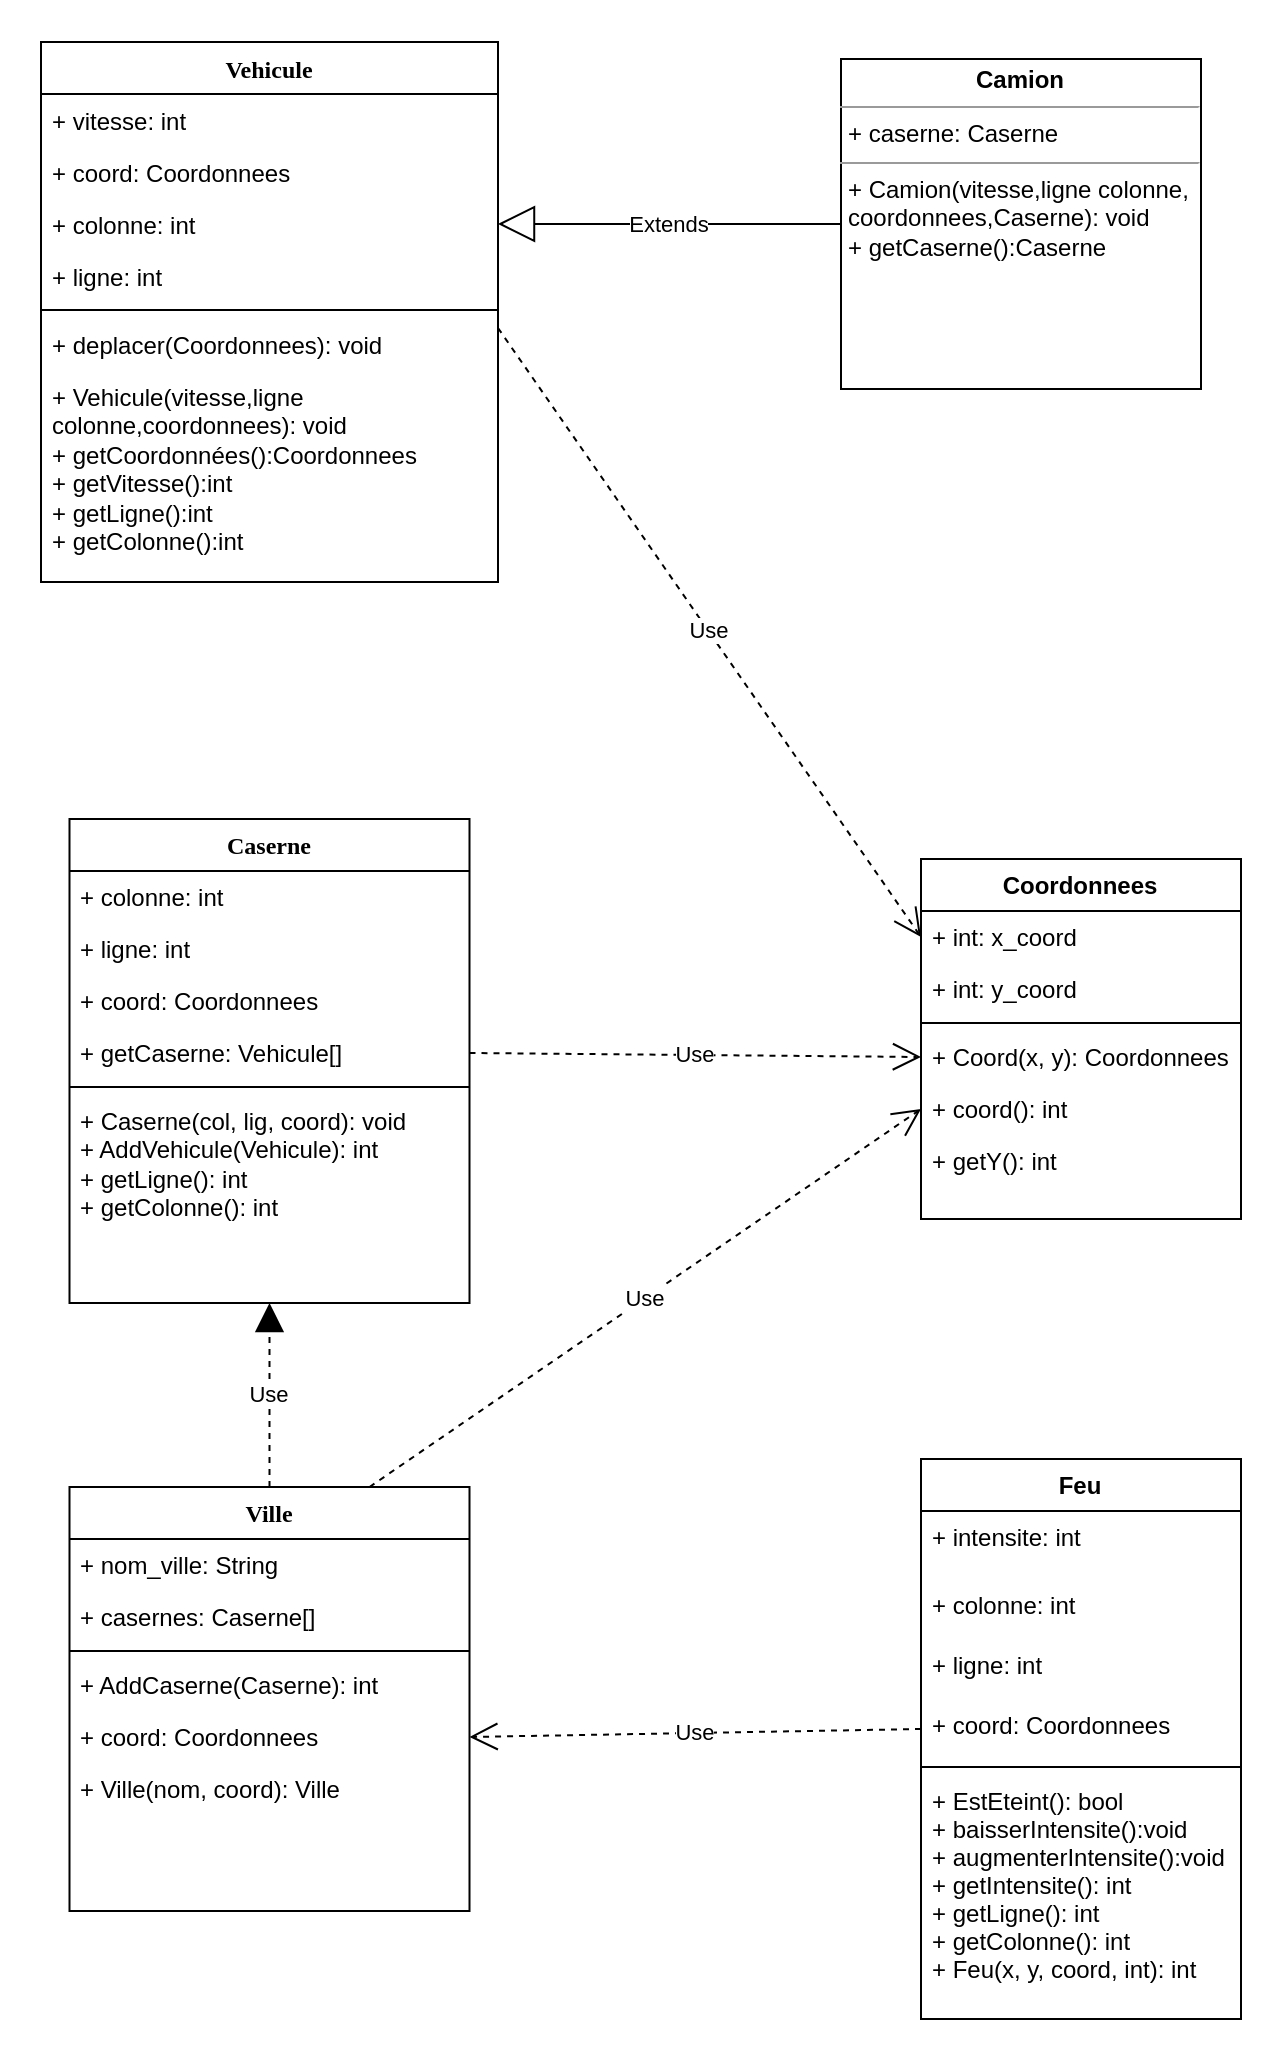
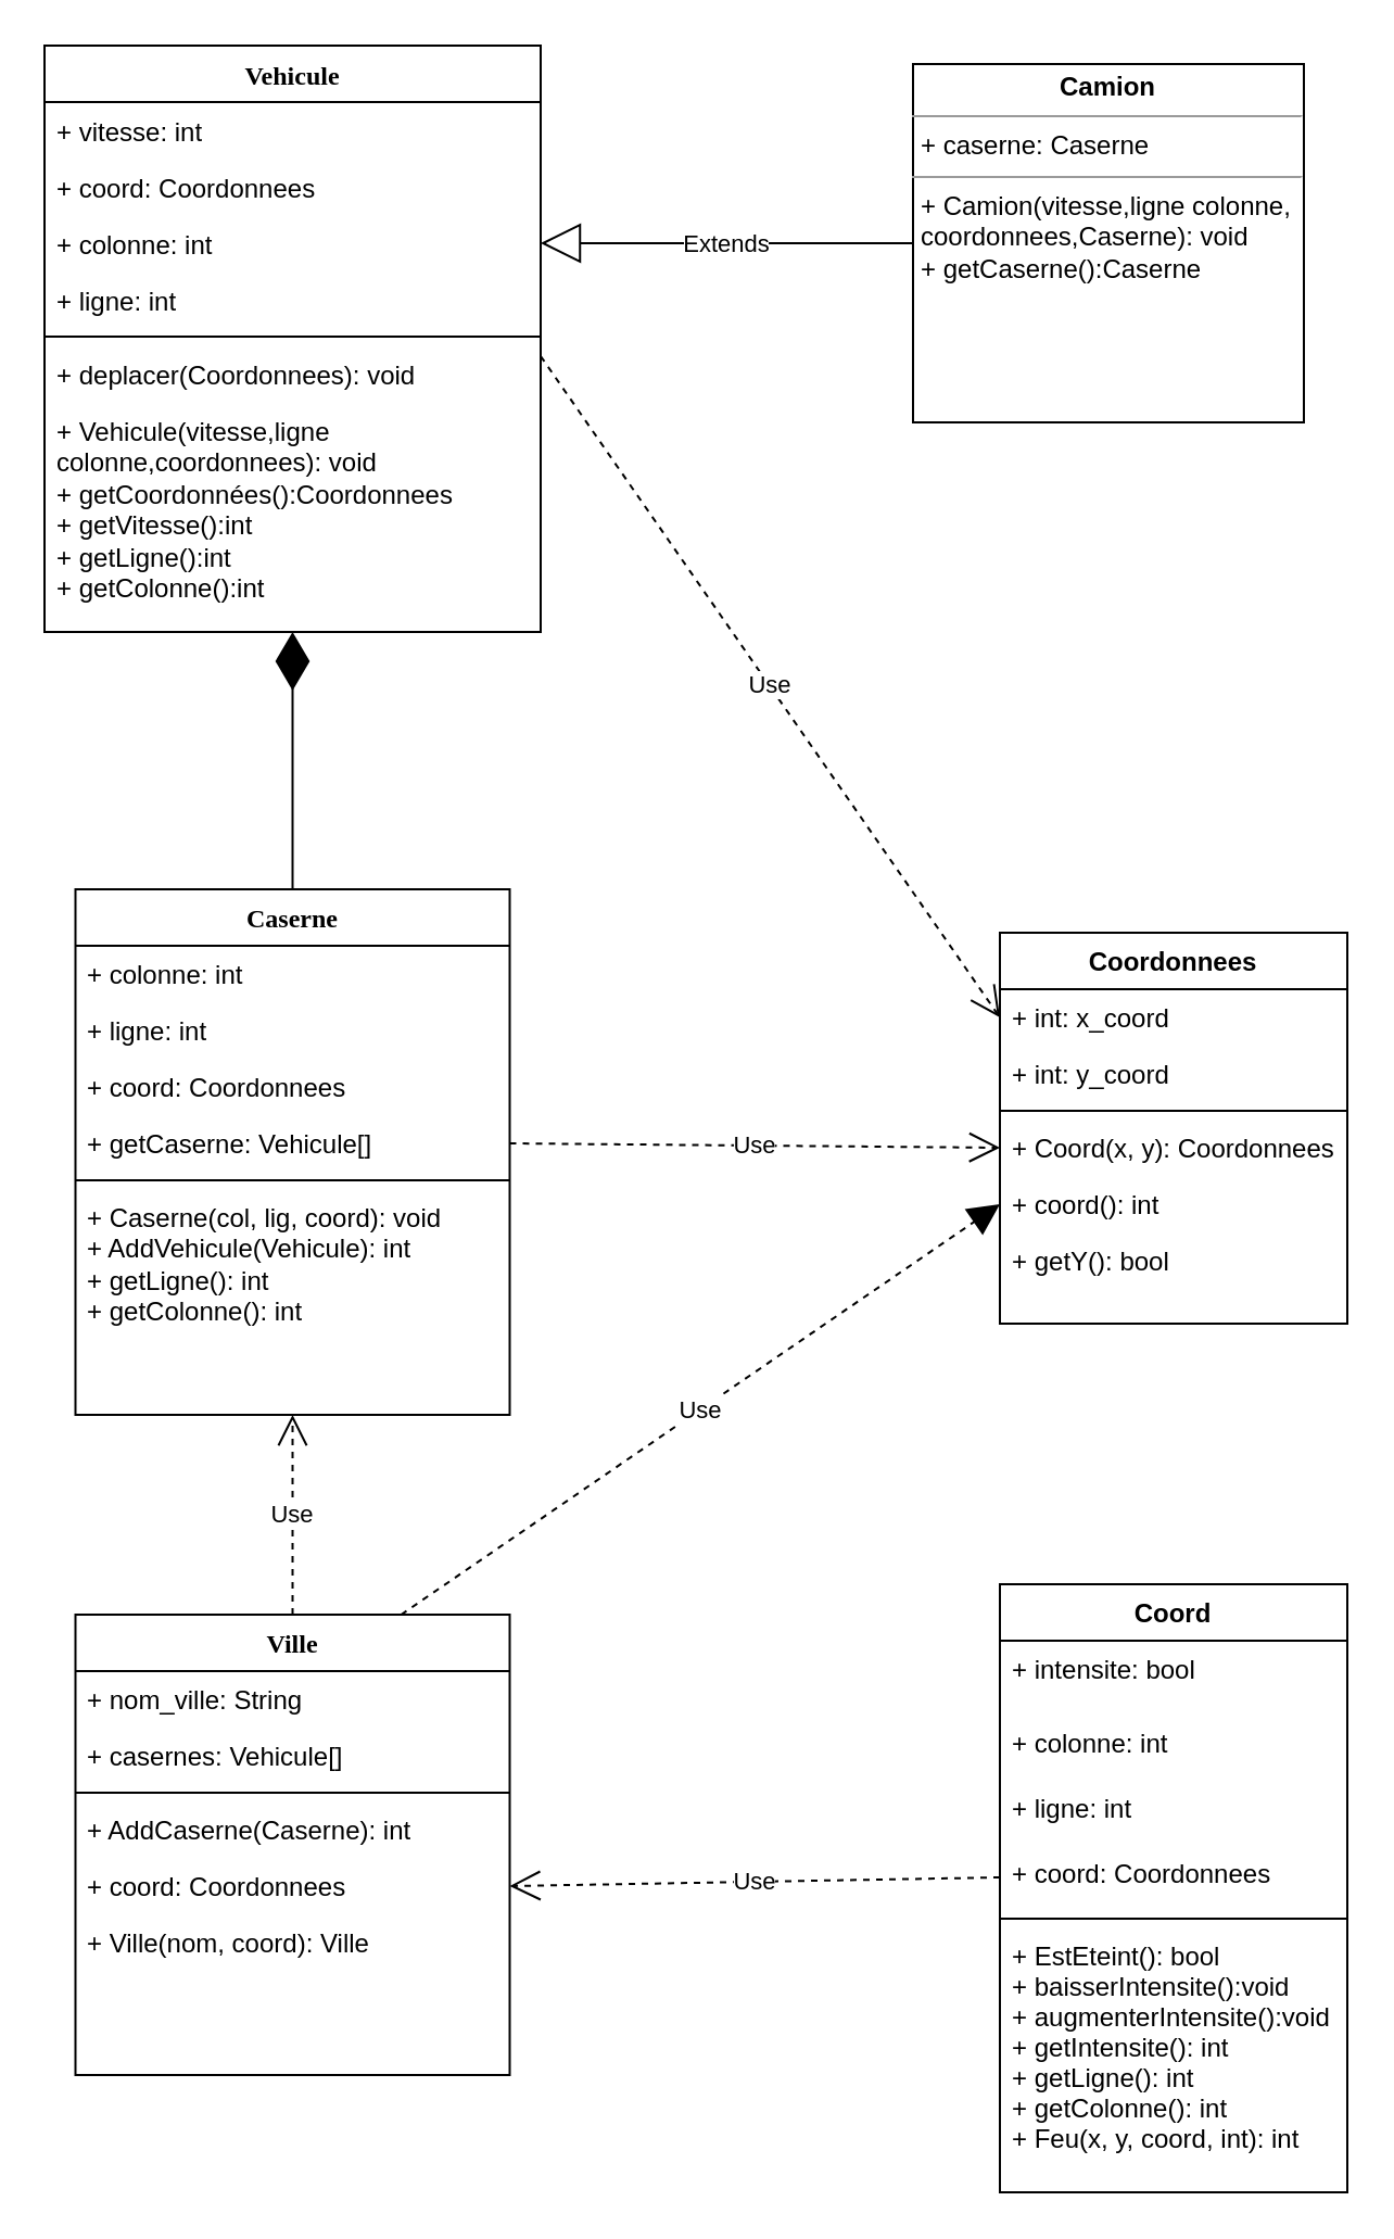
+ <mxCell id="32" value="" style="endArrow=diamondThin;endFill=1;endSize=24;html=1;exitX=0.5;exitY=0;exitDx=0;exitDy=0;entryX=0.5;entryY=1;entryDx=0;entryDy=0;" parent="1" source="2" target="9" edge="1"><mxGeometry width="160" relative="1" as="geometry"><mxPoint x="258.5" y="488.5" as="sourcePoint" /><mxPoint x="248.5" y="210.5" as="targetPoint" /></mxGeometry></mxCell>
- <mxCell id="43" value="Use" style="endArrow=open;endSize=12;dashed=1;html=1;exitX=0.75;exitY=0;exitDx=0;exitDy=0;entryX=0;entryY=0.5;entryDx=0;entryDy=0;" parent="1" source="17" target="40" edge="1"><mxGeometry width="160" relative="1" as="geometry"><mxPoint x="428.5" y="572.5" as="sourcePoint" /><mxPoint x="248.5" y="570.5" as="targetPoint" /></mxGeometry></mxCell>
+ <mxCell id="43" value="Use" style="endArrow=block;endSize=12;dashed=1;html=1;exitX=0.75;exitY=0;exitDx=0;exitDy=0;entryX=0;entryY=0.5;entryDx=0;entryDy=0;" parent="1" source="17" target="40" edge="1"><mxGeometry width="160" relative="1" as="geometry"><mxPoint x="428.5" y="572.5" as="sourcePoint" /><mxPoint x="248.5" y="570.5" as="targetPoint" /></mxGeometry></mxCell>
- <mxCell id="41" value="+ getY(): int" style="text;strokeColor=none;fillColor=none;align=left;verticalAlign=top;spacingLeft=4;spacingRight=4;overflow=hidden;rotatable=0;points=[[0,0.5],[1,0.5]];portConstraint=eastwest;" parent="35" vertex="1"><mxGeometry y="138" width="160" height="42" as="geometry" /></mxCell>
+ <mxCell id="41" value="+ getY(): bool" style="text;strokeColor=none;fillColor=none;align=left;verticalAlign=top;spacingLeft=4;spacingRight=4;overflow=hidden;rotatable=0;points=[[0,0.5],[1,0.5]];portConstraint=eastwest;" parent="35" vertex="1"><mxGeometry y="138" width="160" height="42" as="geometry" /></mxCell>
- <mxCell id="33" value="Use" style="endArrow=block;endSize=12;dashed=1;html=1;exitX=0.5;exitY=0;exitDx=0;exitDy=0;entryX=0.5;entryY=1;entryDx=0;entryDy=0;" parent="1" source="17" target="2" edge="1"><mxGeometry width="160" relative="1" as="geometry"><mxPoint x="98.5" y="948.5" as="sourcePoint" /><mxPoint x="158.5" y="570.5" as="targetPoint" /></mxGeometry></mxCell>
+ <mxCell id="33" value="Use" style="endArrow=open;endSize=12;dashed=1;html=1;exitX=0.5;exitY=0;exitDx=0;exitDy=0;entryX=0.5;entryY=1;entryDx=0;entryDy=0;" parent="1" source="17" target="2" edge="1"><mxGeometry width="160" relative="1" as="geometry"><mxPoint x="98.5" y="948.5" as="sourcePoint" /><mxPoint x="158.5" y="570.5" as="targetPoint" /></mxGeometry></mxCell>
- <mxCell id="24" value="Feu" style="swimlane;fontStyle=1;align=center;verticalAlign=top;childLayout=stackLayout;horizontal=1;startSize=26;horizontalStack=0;resizeParent=1;resizeParentMax=0;resizeLast=0;collapsible=1;marginBottom=0;" parent="1" vertex="1"><mxGeometry x="460" y="729" width="160" height="280" as="geometry" /></mxCell>
+ <mxCell id="24" value="Coord" style="swimlane;fontStyle=1;align=center;verticalAlign=top;childLayout=stackLayout;horizontal=1;startSize=26;horizontalStack=0;resizeParent=1;resizeParentMax=0;resizeLast=0;collapsible=1;marginBottom=0;" parent="1" vertex="1"><mxGeometry x="460" y="729" width="160" height="280" as="geometry" /></mxCell>
- <mxCell id="25" value="+ intensite: int&#10;" style="text;strokeColor=none;fillColor=none;align=left;verticalAlign=top;spacingLeft=4;spacingRight=4;overflow=hidden;rotatable=0;points=[[0,0.5],[1,0.5]];portConstraint=eastwest;" parent="24" vertex="1"><mxGeometry y="26" width="160" height="34" as="geometry" /></mxCell>
+ <mxCell id="25" value="+ intensite: bool&#10;" style="text;strokeColor=none;fillColor=none;align=left;verticalAlign=top;spacingLeft=4;spacingRight=4;overflow=hidden;rotatable=0;points=[[0,0.5],[1,0.5]];portConstraint=eastwest;" parent="24" vertex="1"><mxGeometry y="26" width="160" height="34" as="geometry" /></mxCell>
- <mxCell id="19" value="+ casernes: Caserne[]" style="text;html=1;strokeColor=none;fillColor=none;align=left;verticalAlign=top;spacingLeft=4;spacingRight=4;whiteSpace=wrap;overflow=hidden;rotatable=0;points=[[0,0.5],[1,0.5]];portConstraint=eastwest;" parent="17" vertex="1"><mxGeometry y="52" width="200" height="26" as="geometry" /></mxCell>
+ <mxCell id="19" value="+ casernes: Vehicule[]" style="text;html=1;strokeColor=none;fillColor=none;align=left;verticalAlign=top;spacingLeft=4;spacingRight=4;whiteSpace=wrap;overflow=hidden;rotatable=0;points=[[0,0.5],[1,0.5]];portConstraint=eastwest;" parent="17" vertex="1"><mxGeometry y="52" width="200" height="26" as="geometry" /></mxCell>
